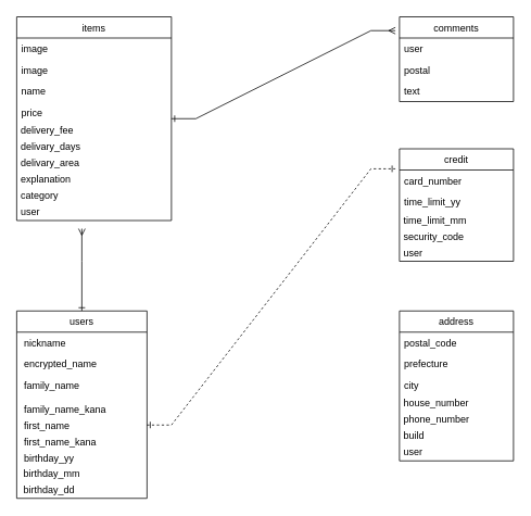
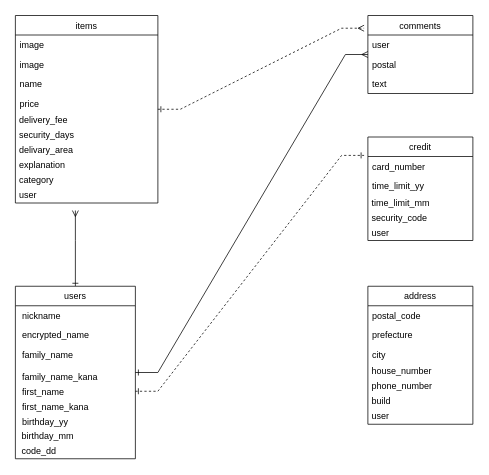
- <mxCell id="14" style="edgeStyle=entityRelationEdgeStyle;rounded=0;orthogonalLoop=1;jettySize=auto;html=1;entryX=-0.036;entryY=0.163;entryDx=0;entryDy=0;entryPerimeter=0;startArrow=ERone;startFill=0;endArrow=ERmany;endFill=0;" parent="1" source="15" target="26" edge="1"><mxGeometry relative="1" as="geometry" /></mxCell>
+ <mxCell id="14" style="edgeStyle=entityRelationEdgeStyle;rounded=0;orthogonalLoop=1;jettySize=auto;html=1;entryX=-0.036;entryY=0.163;entryDx=0;entryDy=0;entryPerimeter=0;startArrow=ERone;startFill=0;endArrow=ERmany;endFill=0;dashed=1;" parent="1" source="15" target="26" edge="1"><mxGeometry relative="1" as="geometry" /></mxCell>
- <mxCell id="21" value="&amp;nbsp;delivary_days" style="text;html=1;align=left;verticalAlign=middle;resizable=0;points=[];autosize=1;strokeColor=none;" parent="15" vertex="1"><mxGeometry y="150" width="190" height="20" as="geometry" /></mxCell>
+ <mxCell id="21" value="&amp;nbsp;security_days" style="text;html=1;align=left;verticalAlign=middle;resizable=0;points=[];autosize=1;strokeColor=none;" parent="15" vertex="1"><mxGeometry y="150" width="190" height="20" as="geometry" /></mxCell>
+ <mxCell id="2" style="edgeStyle=entityRelationEdgeStyle;rounded=0;orthogonalLoop=1;jettySize=auto;html=1;startArrow=ERone;startFill=0;endArrow=ERmany;endFill=0;" parent="1" source="4" target="26" edge="1"><mxGeometry relative="1" as="geometry" /></mxCell>
- <mxCell id="13" value="&amp;nbsp; birthday_dd" style="text;html=1;align=left;verticalAlign=middle;resizable=0;points=[];autosize=1;strokeColor=none;" vertex="1" parent="4"><mxGeometry y="210" width="160" height="20" as="geometry" /></mxCell>
+ <mxCell id="13" value="&amp;nbsp; code_dd" style="text;html=1;align=left;verticalAlign=middle;resizable=0;points=[];autosize=1;strokeColor=none;" vertex="1" parent="4"><mxGeometry y="210" width="160" height="20" as="geometry" /></mxCell>
